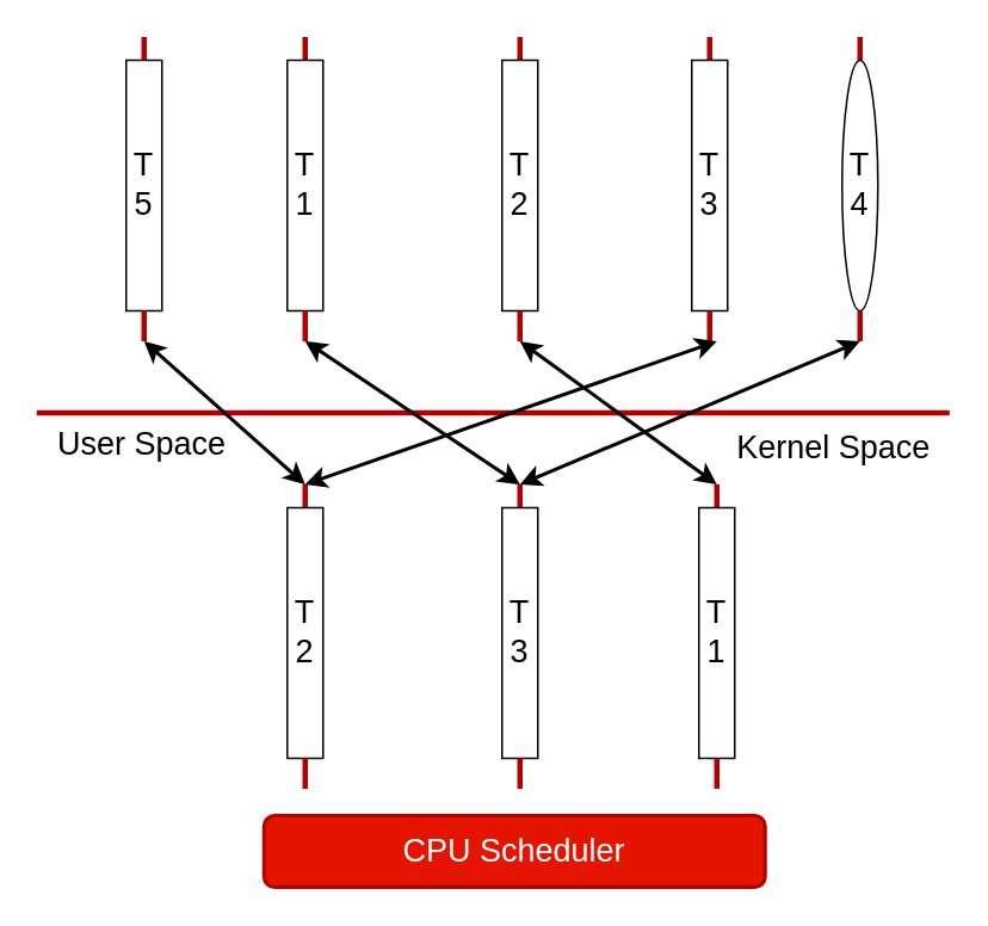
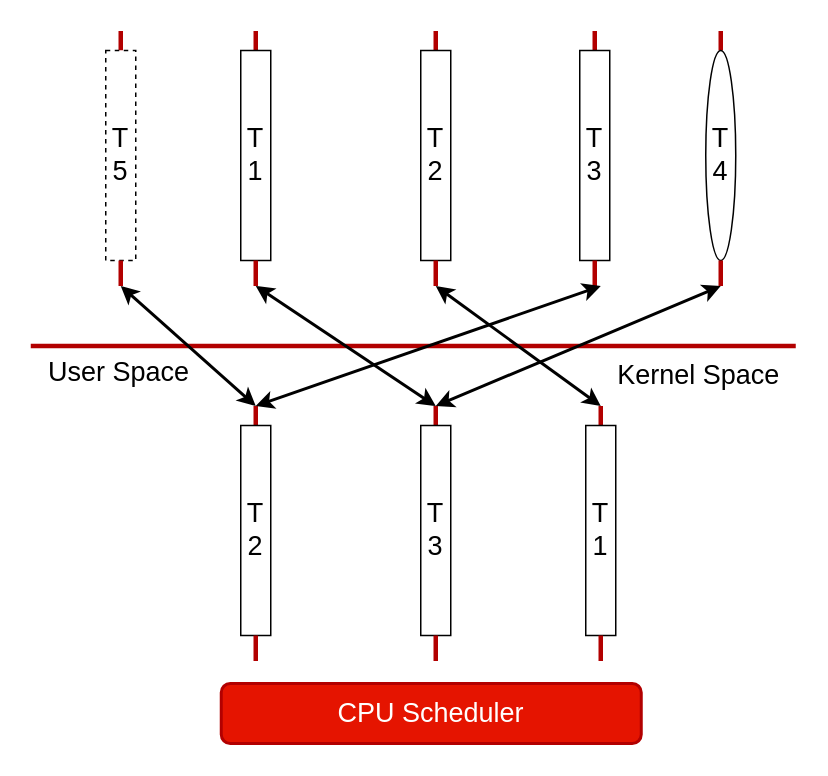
- <mxCell id="40" value="T&lt;br&gt;5" style="rounded=0;whiteSpace=wrap;html=1;fontSize=18;" vertex="1" parent="38"><mxGeometry y="13" width="20" height="140" as="geometry" /></mxCell>
+ <mxCell id="40" value="T&lt;br&gt;5" style="rounded=0;whiteSpace=wrap;html=1;fontSize=18;dashed=1;" vertex="1" parent="38"><mxGeometry y="13" width="20" height="140" as="geometry" /></mxCell>
